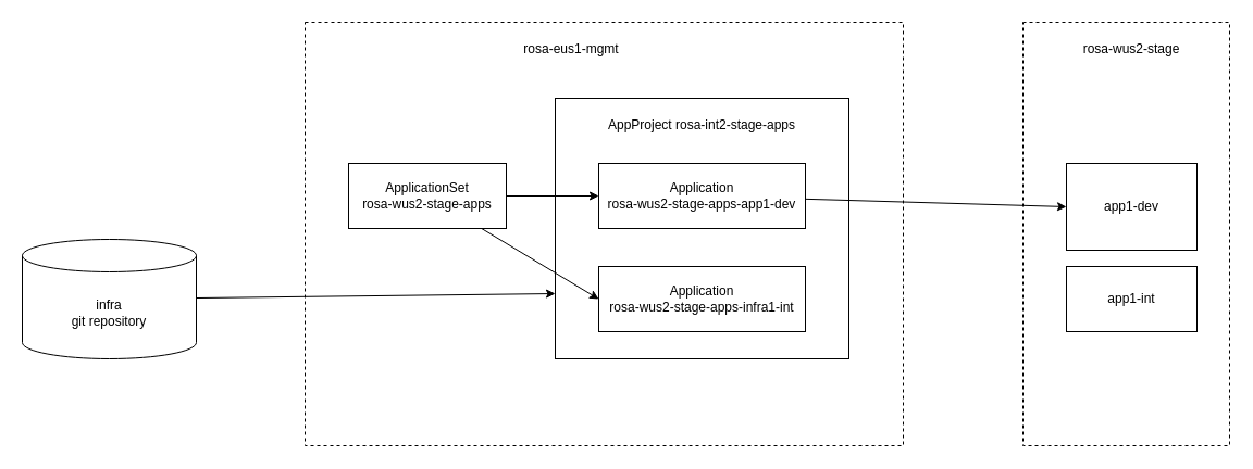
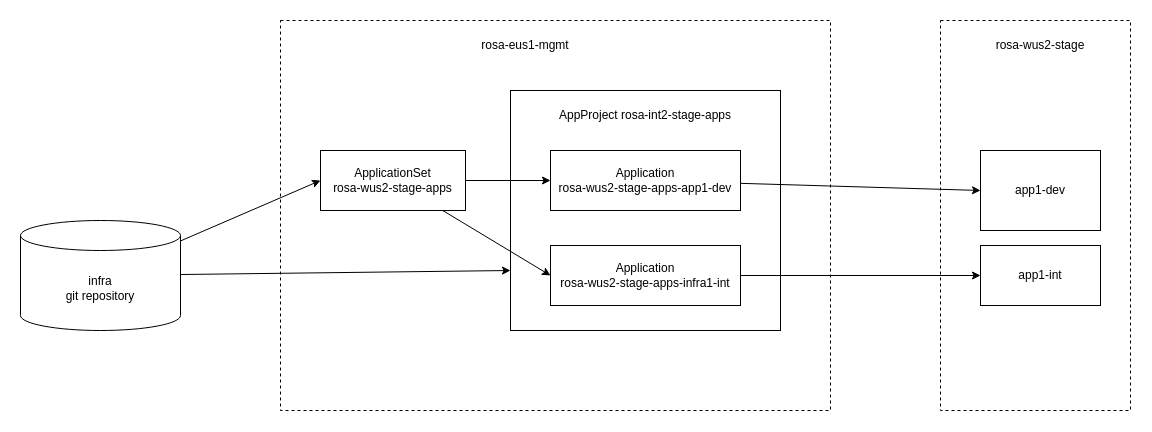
+ <mxCell id="5" style="rounded=0;orthogonalLoop=1;jettySize=auto;html=1;entryX=0;entryY=0.5;entryDx=0;entryDy=0;" edge="1" parent="1" source="7" target="11"><mxGeometry relative="1" as="geometry" /></mxCell>
+ <mxCell id="14" style="edgeStyle=none;rounded=0;orthogonalLoop=1;jettySize=auto;html=1;" edge="1" parent="1" source="15" target="19"><mxGeometry relative="1" as="geometry" /></mxCell>
